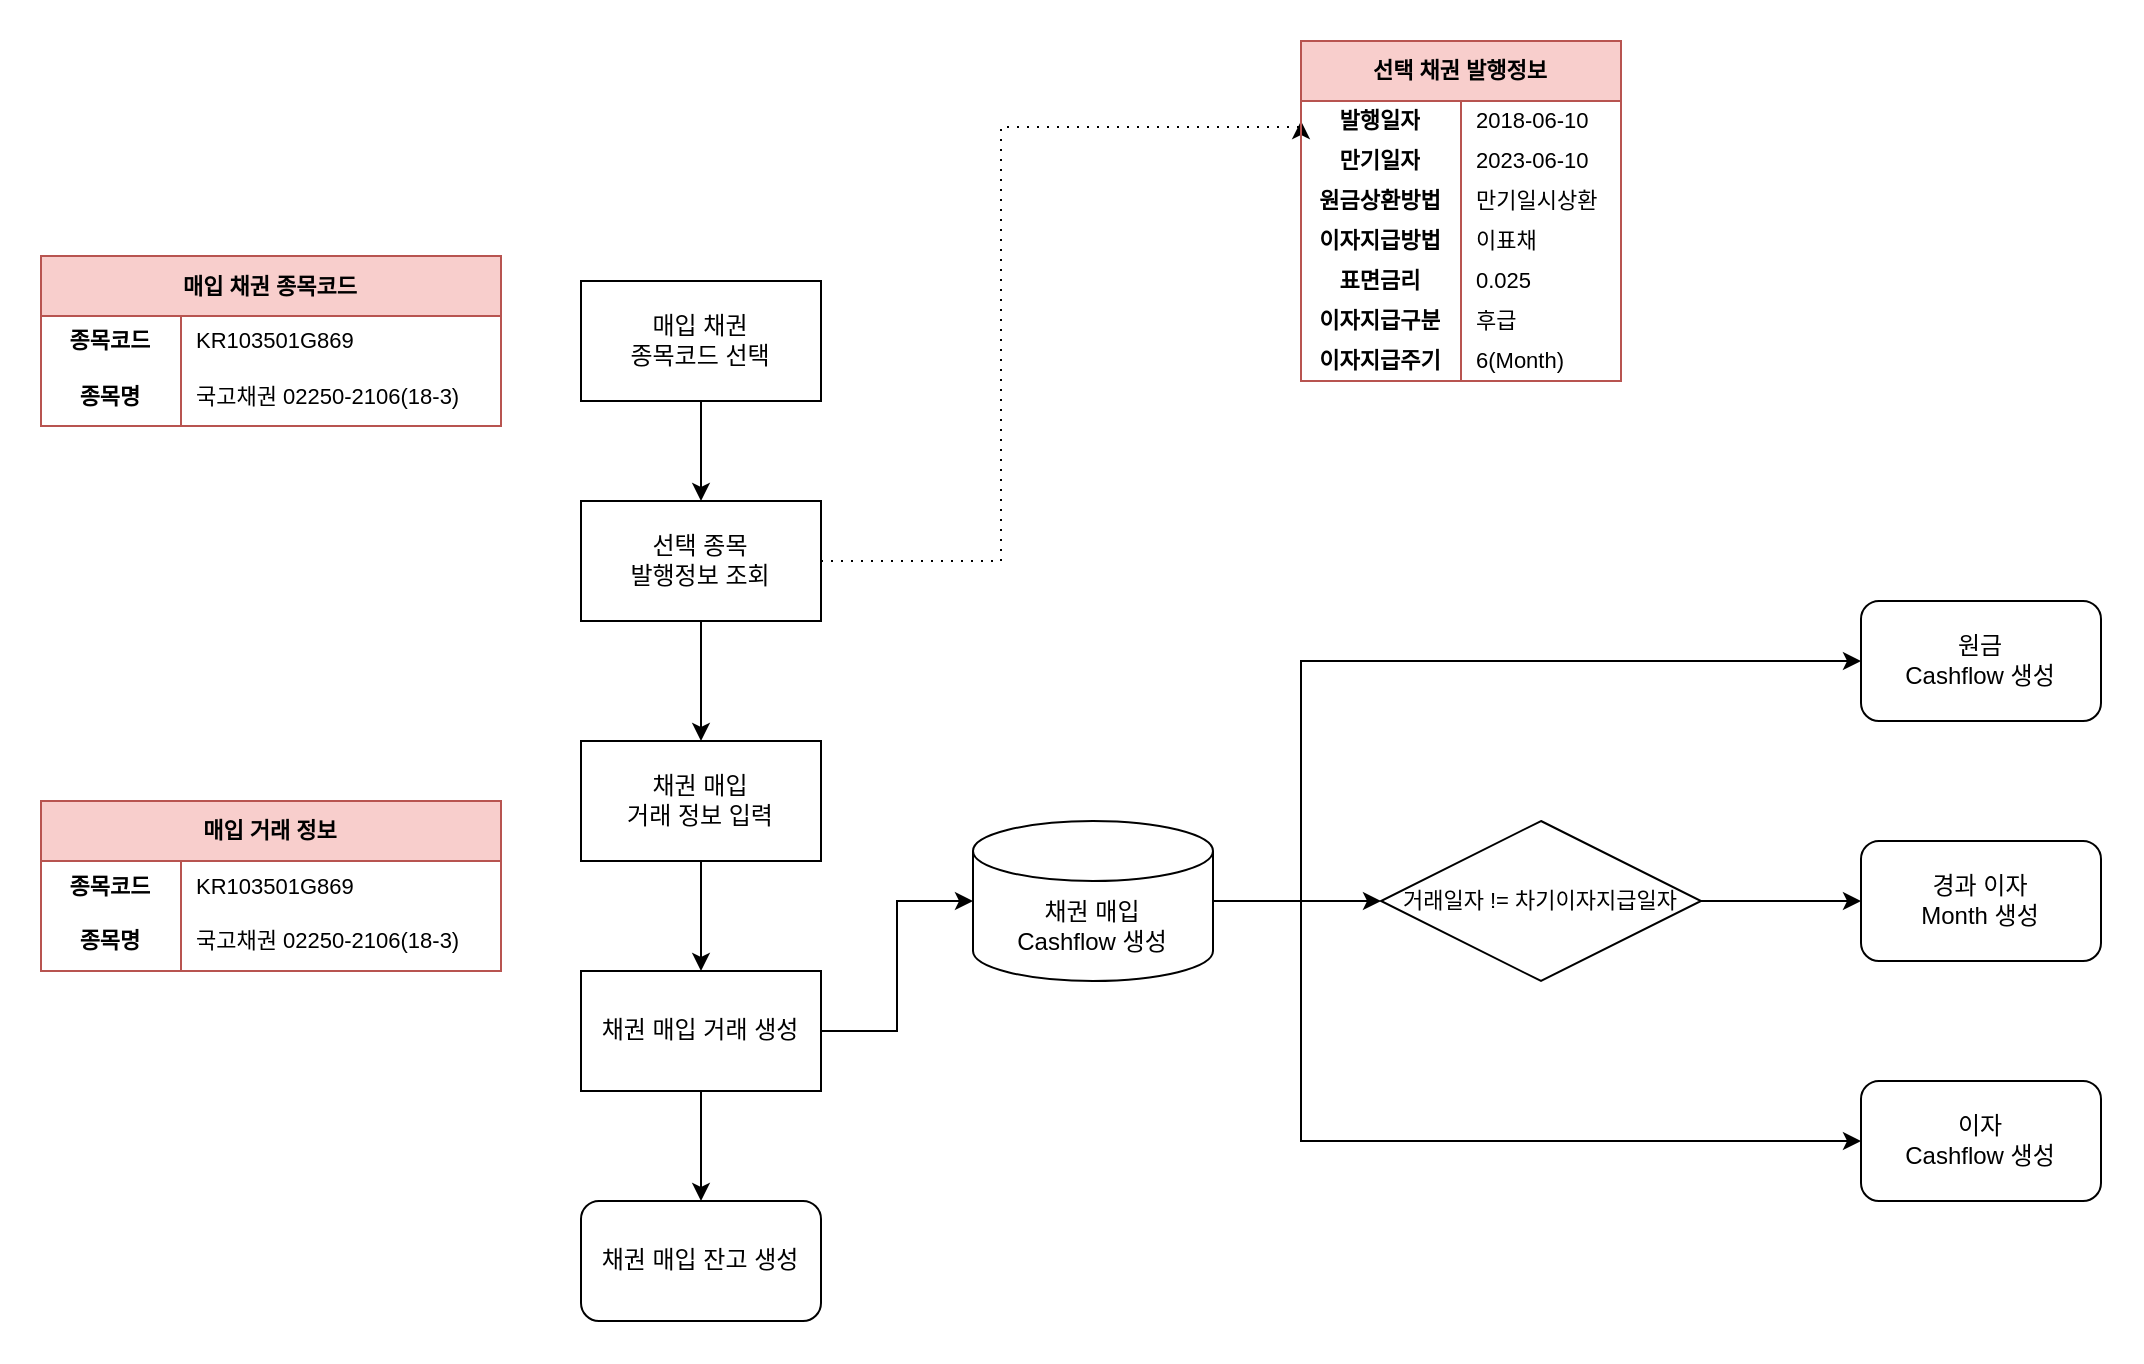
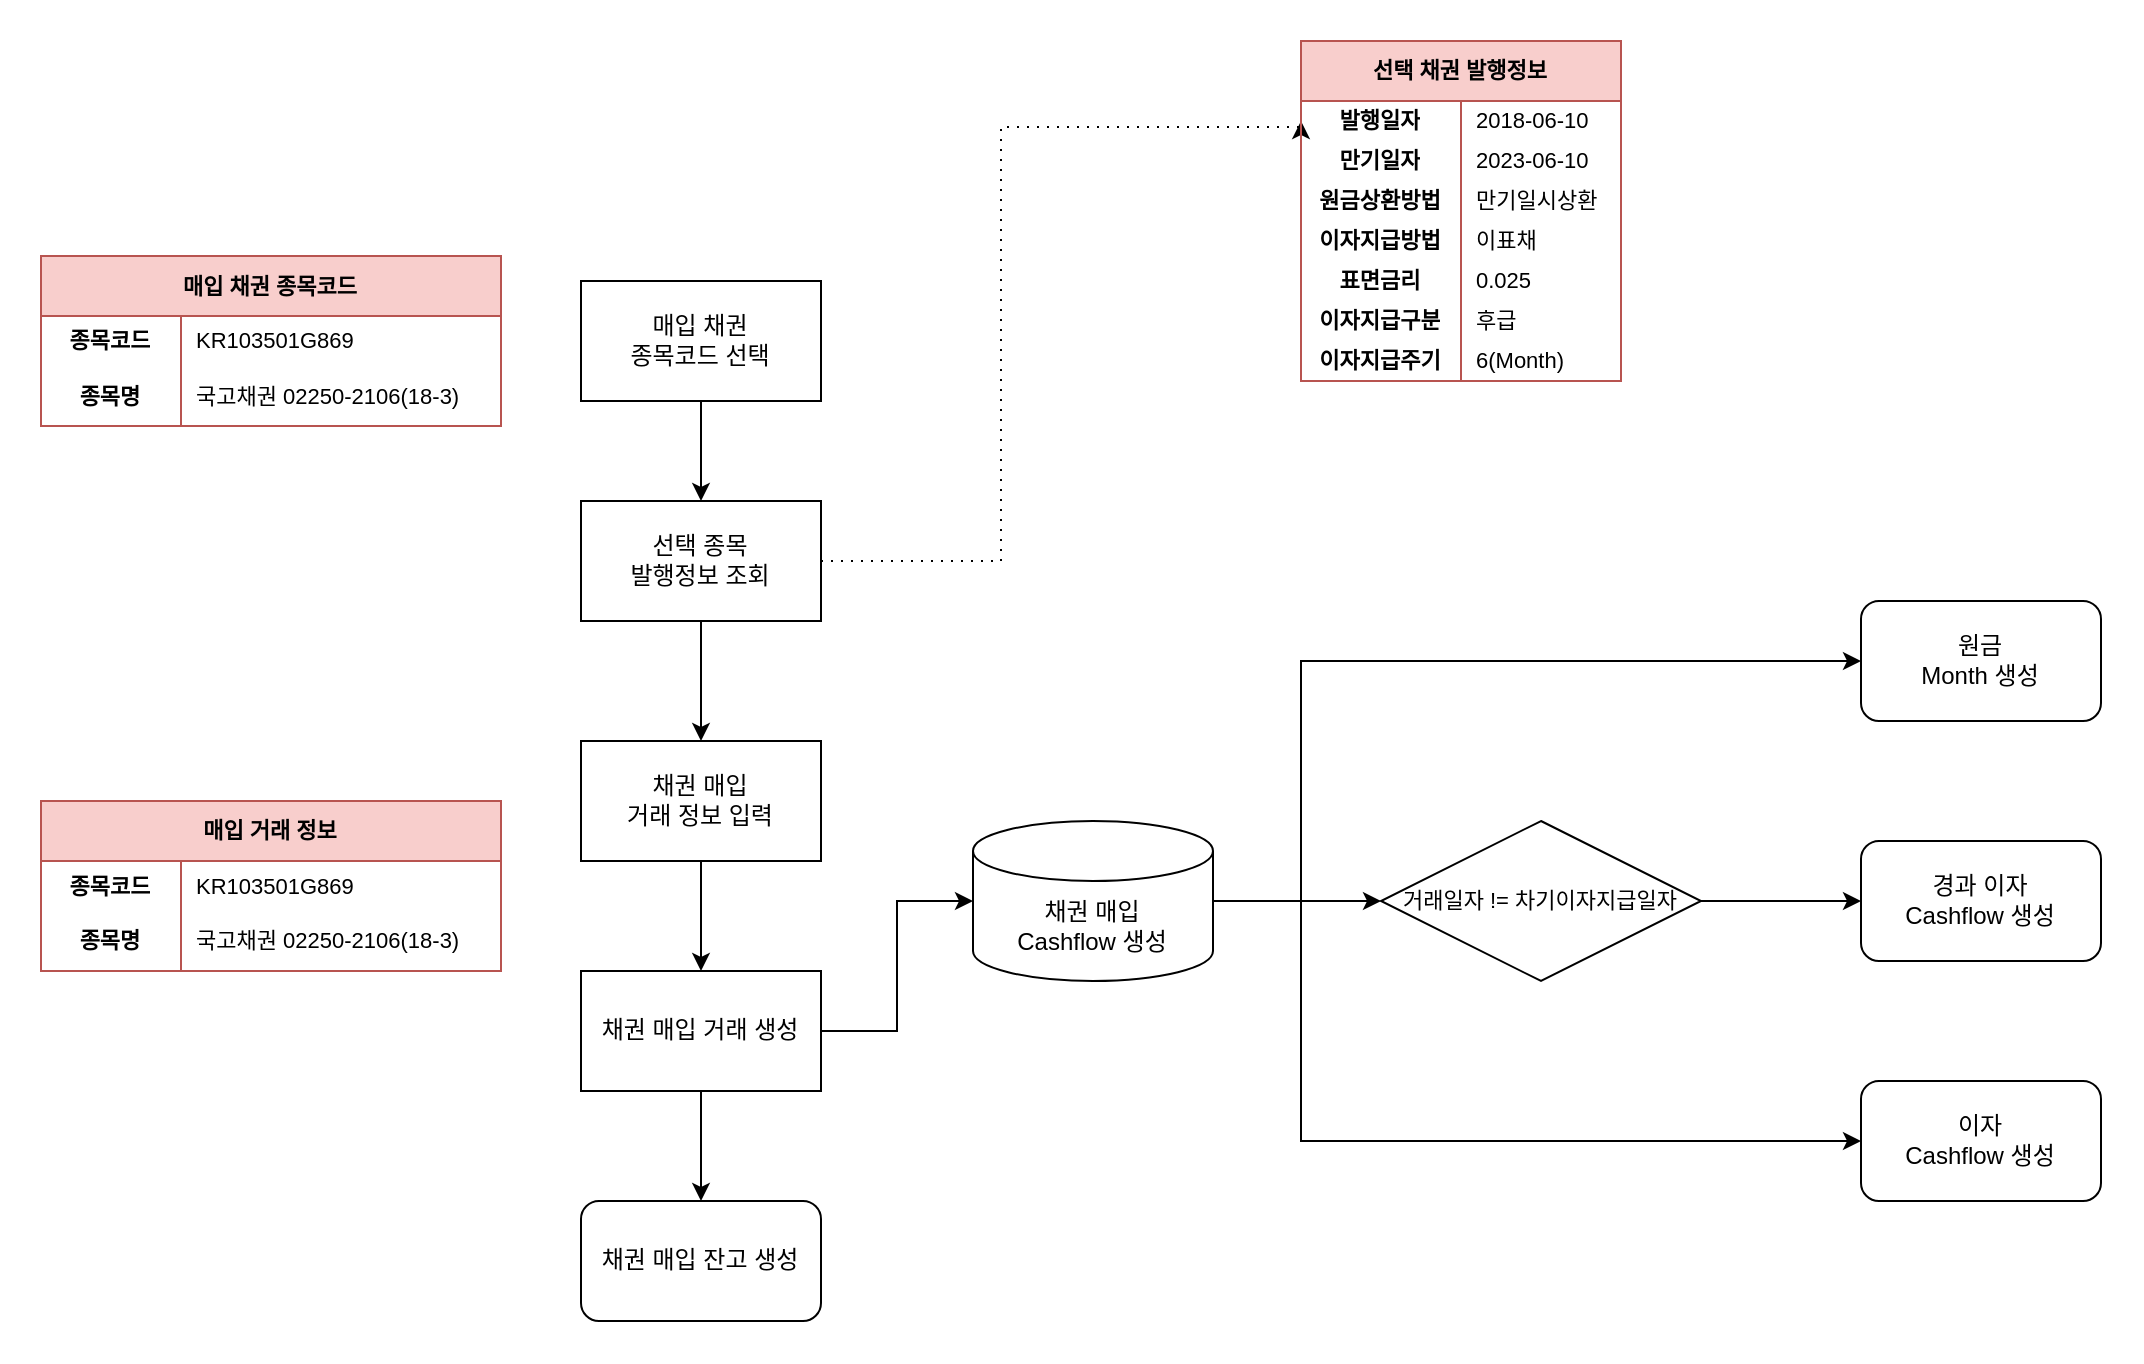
- <mxCell id="19" value="원금&lt;br&gt;Cashflow 생성" style="rounded=1;whiteSpace=wrap;html=1;" vertex="1" parent="1"><mxGeometry x="930" y="300" width="120" height="60" as="geometry" /></mxCell>
+ <mxCell id="19" value="원금&lt;br&gt;Month 생성" style="rounded=1;whiteSpace=wrap;html=1;" vertex="1" parent="1"><mxGeometry x="930" y="300" width="120" height="60" as="geometry" /></mxCell>
- <mxCell id="20" value="경과 이자&lt;br&gt;Month 생성" style="rounded=1;whiteSpace=wrap;html=1;" vertex="1" parent="1"><mxGeometry x="930" y="420" width="120" height="60" as="geometry" /></mxCell>
+ <mxCell id="20" value="경과 이자&lt;br&gt;Cashflow 생성" style="rounded=1;whiteSpace=wrap;html=1;" vertex="1" parent="1"><mxGeometry x="930" y="420" width="120" height="60" as="geometry" /></mxCell>
